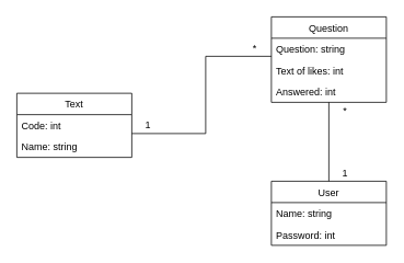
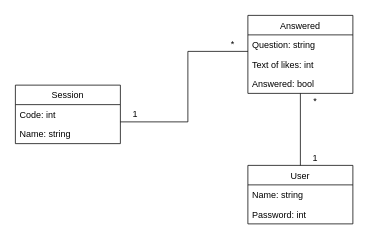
- <mxCell id="5" value="Question" style="swimlane;fontStyle=0;childLayout=stackLayout;horizontal=1;startSize=26;fillColor=none;horizontalStack=0;resizeParent=1;resizeParentMax=0;resizeLast=0;collapsible=1;marginBottom=0;" vertex="1" parent="1"><mxGeometry x="330" y="20" width="140" height="104" as="geometry"><mxRectangle x="410" y="50" width="80" height="26" as="alternateBounds" /></mxGeometry></mxCell>
+ <mxCell id="5" value="Answered" style="swimlane;fontStyle=0;childLayout=stackLayout;horizontal=1;startSize=26;fillColor=none;horizontalStack=0;resizeParent=1;resizeParentMax=0;resizeLast=0;collapsible=1;marginBottom=0;" vertex="1" parent="1"><mxGeometry x="330" y="20" width="140" height="104" as="geometry"><mxRectangle x="410" y="50" width="80" height="26" as="alternateBounds" /></mxGeometry></mxCell>
- <mxCell id="8" value="Answered: int" style="text;strokeColor=none;fillColor=none;align=left;verticalAlign=top;spacingLeft=4;spacingRight=4;overflow=hidden;rotatable=0;points=[[0,0.5],[1,0.5]];portConstraint=eastwest;" vertex="1" parent="5"><mxGeometry y="78" width="140" height="26" as="geometry" /></mxCell>
+ <mxCell id="8" value="Answered: bool" style="text;strokeColor=none;fillColor=none;align=left;verticalAlign=top;spacingLeft=4;spacingRight=4;overflow=hidden;rotatable=0;points=[[0,0.5],[1,0.5]];portConstraint=eastwest;" vertex="1" parent="5"><mxGeometry y="78" width="140" height="26" as="geometry" /></mxCell>
- <mxCell id="2" value="Text" style="swimlane;fontStyle=0;childLayout=stackLayout;horizontal=1;startSize=26;fillColor=none;horizontalStack=0;resizeParent=1;resizeParentMax=0;resizeLast=0;collapsible=1;marginBottom=0;" vertex="1" parent="1"><mxGeometry x="20" y="113" width="140" height="78" as="geometry" /></mxCell>
+ <mxCell id="2" value="Session" style="swimlane;fontStyle=0;childLayout=stackLayout;horizontal=1;startSize=26;fillColor=none;horizontalStack=0;resizeParent=1;resizeParentMax=0;resizeLast=0;collapsible=1;marginBottom=0;" vertex="1" parent="1"><mxGeometry x="20" y="113" width="140" height="78" as="geometry" /></mxCell>
